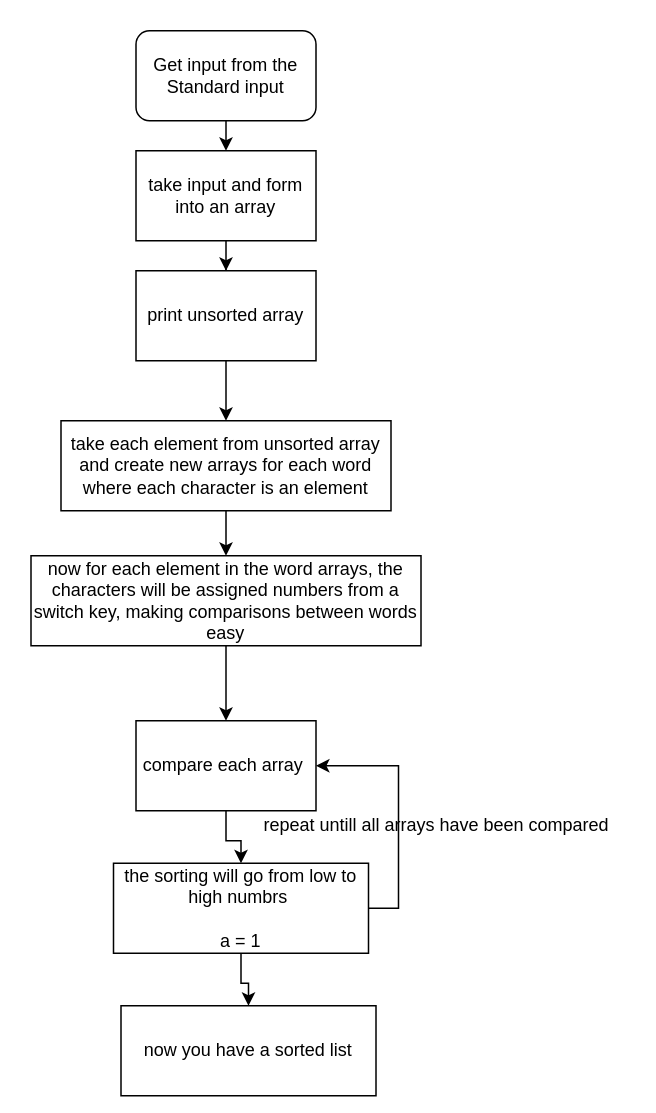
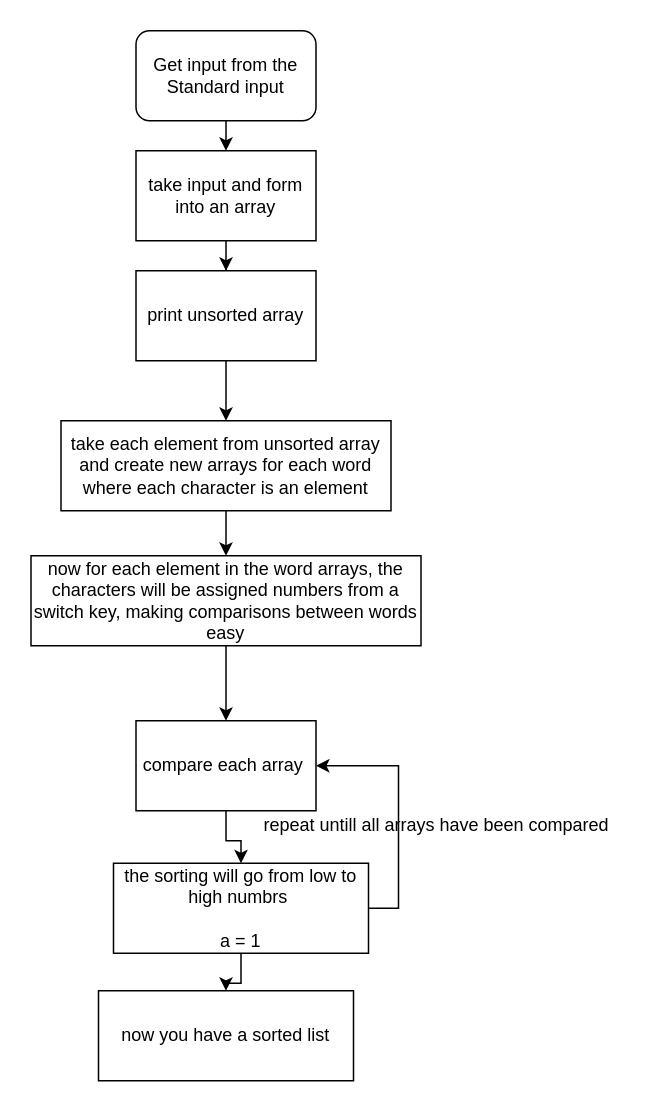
- <mxCell id="18" value="now you have a sorted list" style="whiteSpace=wrap;html=1;rounded=0;" vertex="1" parent="1"><mxGeometry x="80" y="670" width="170" height="60" as="geometry" /></mxCell>
+ <mxCell id="18" value="now you have a sorted list" style="whiteSpace=wrap;html=1;rounded=0;" vertex="1" parent="1"><mxGeometry x="65" y="660" width="170" height="60" as="geometry" /></mxCell>
